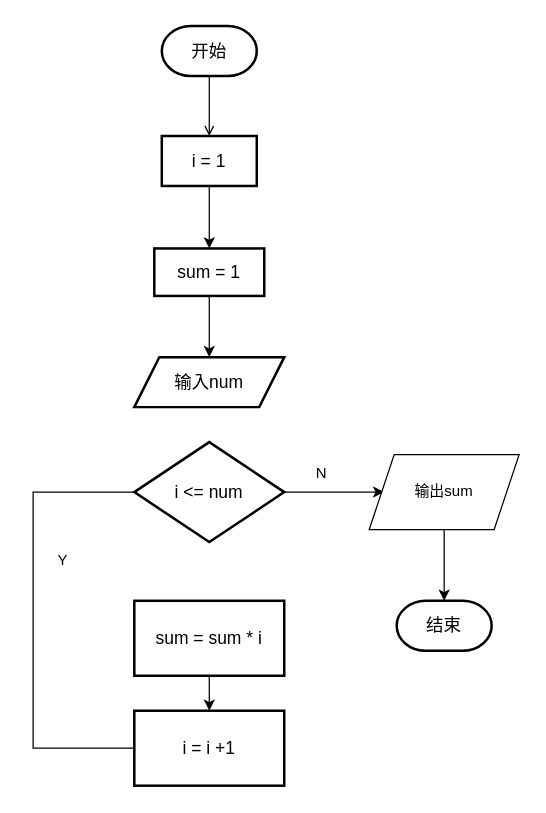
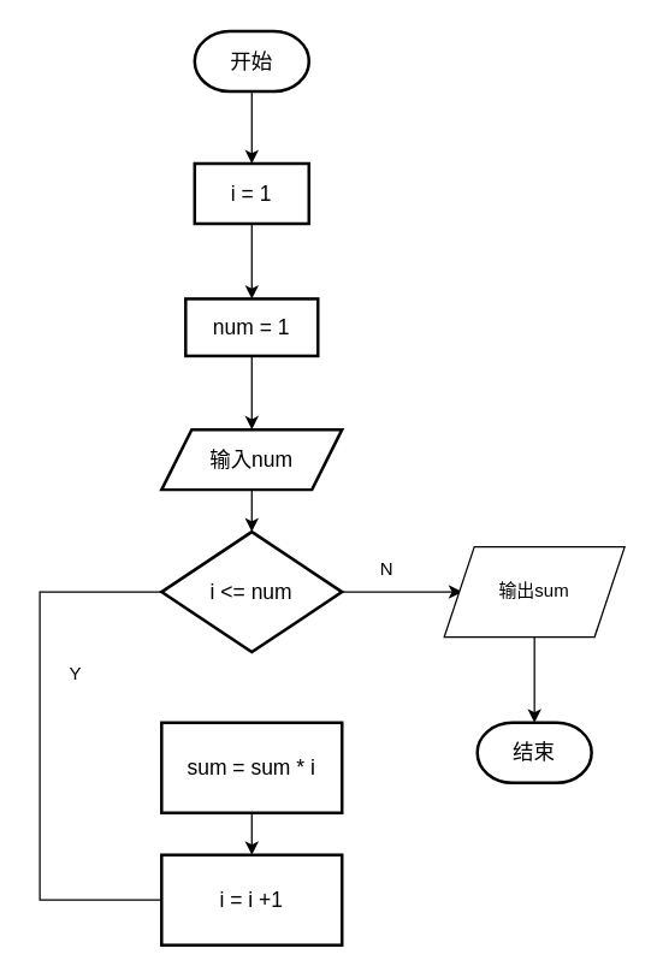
- <mxCell id="2" value="" style="edgeStyle=orthogonalEdgeStyle;rounded=0;orthogonalLoop=1;jettySize=auto;html=1;endArrow=open;" edge="1" parent="1" source="3" target="5"><mxGeometry relative="1" as="geometry" /></mxCell>
+ <mxCell id="2" value="" style="edgeStyle=orthogonalEdgeStyle;rounded=0;orthogonalLoop=1;jettySize=auto;html=1;" edge="1" parent="1" source="3" target="5"><mxGeometry relative="1" as="geometry" /></mxCell>
- <mxCell id="7" value="sum = 1" style="whiteSpace=wrap;html=1;strokeWidth=2;shadow=0;fontSize=14;" vertex="1" parent="1"><mxGeometry x="123" y="198" width="88" height="38" as="geometry" /></mxCell>
+ <mxCell id="7" value="num = 1" style="whiteSpace=wrap;html=1;strokeWidth=2;shadow=0;fontSize=14;" vertex="1" parent="1"><mxGeometry x="123" y="198" width="88" height="38" as="geometry" /></mxCell>
+ <mxCell id="8" value="" style="edgeStyle=orthogonalEdgeStyle;rounded=0;orthogonalLoop=1;jettySize=auto;html=1;" edge="1" parent="1" source="9" target="11"><mxGeometry relative="1" as="geometry" /></mxCell>
